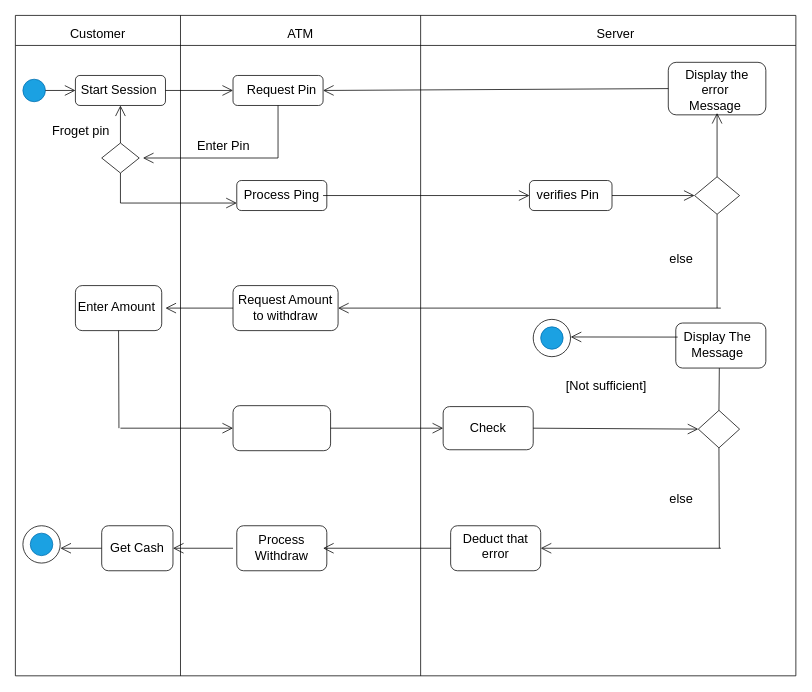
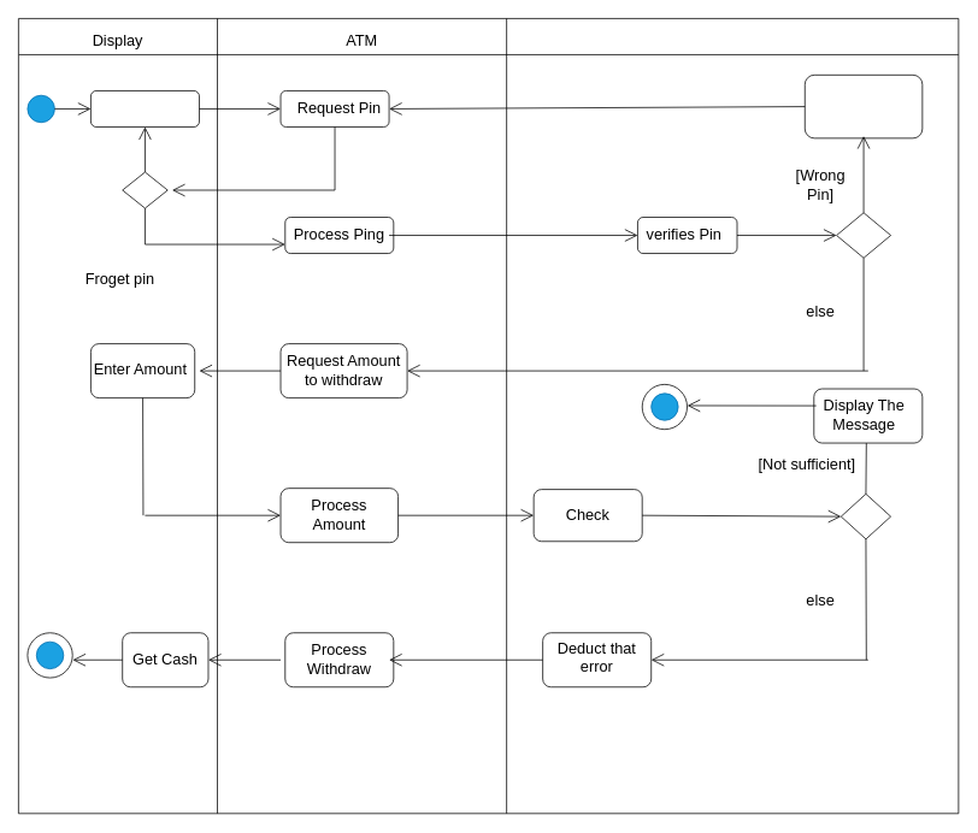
- <mxCell id="3" value="Customer" style="text;strokeColor=none;align=center;fillColor=none;html=1;verticalAlign=middle;whiteSpace=wrap;rounded=0;fontSize=17;" parent="2" vertex="1"><mxGeometry x="80" y="10" width="60" height="30" as="geometry" /></mxCell>
+ <mxCell id="3" value="Display" style="text;strokeColor=none;align=center;fillColor=none;html=1;verticalAlign=middle;whiteSpace=wrap;rounded=0;fontSize=17;" parent="2" vertex="1"><mxGeometry x="80" y="10" width="60" height="30" as="geometry" /></mxCell>
- <mxCell id="4" value="Server" style="text;strokeColor=none;align=center;fillColor=none;html=1;verticalAlign=middle;whiteSpace=wrap;rounded=0;fontSize=17;" parent="2" vertex="1"><mxGeometry x="770" y="10" width="60" height="30" as="geometry" /></mxCell>
- <mxCell id="8" value="Start Session" style="text;strokeColor=none;align=center;fillColor=none;html=1;verticalAlign=middle;whiteSpace=wrap;rounded=0;fontSize=17;" parent="2" vertex="1"><mxGeometry x="82.5" y="85" width="110" height="30" as="geometry" /></mxCell>
- <mxCell id="47" value="Display the error&amp;nbsp;&lt;br&gt;Message&amp;nbsp;" style="text;strokeColor=none;align=center;fillColor=none;html=1;verticalAlign=middle;whiteSpace=wrap;rounded=0;fontSize=17;" vertex="1" parent="2"><mxGeometry x="880" y="77.5" width="110" height="45" as="geometry" /></mxCell>
- <mxCell id="15" value="Froget pin" style="text;strokeColor=none;align=center;fillColor=none;html=1;verticalAlign=middle;whiteSpace=wrap;rounded=0;fontSize=17;" parent="2" vertex="1"><mxGeometry x="45" y="140" width="85" height="30" as="geometry" /></mxCell>
+ <mxCell id="15" value="Froget pin" style="text;strokeColor=none;align=center;fillColor=none;html=1;verticalAlign=middle;whiteSpace=wrap;rounded=0;fontSize=17;" parent="2" vertex="1"><mxGeometry x="70" y="275" width="85" height="30" as="geometry" /></mxCell>
- <mxCell id="14" value="Enter Pin" style="text;strokeColor=none;align=center;fillColor=none;html=1;verticalAlign=middle;whiteSpace=wrap;rounded=0;fontSize=17;" parent="2" vertex="1"><mxGeometry x="235" y="160" width="85" height="30" as="geometry" /></mxCell>
+ <mxCell id="19" value="[Wrong Pin]" style="text;strokeColor=none;align=center;fillColor=none;html=1;verticalAlign=middle;whiteSpace=wrap;rounded=0;fontSize=17;" parent="2" vertex="1"><mxGeometry x="845" y="170" width="85" height="30" as="geometry" /></mxCell>
- <mxCell id="36" value="[Not&amp;nbsp;sufficient]" style="text;strokeColor=none;align=center;fillColor=none;html=1;verticalAlign=middle;whiteSpace=wrap;rounded=0;fontSize=17;" parent="2" vertex="1"><mxGeometry x="735" y="480" width="105" height="30" as="geometry" /></mxCell>
+ <mxCell id="36" value="[Not&amp;nbsp;sufficient]" style="text;strokeColor=none;align=center;fillColor=none;html=1;verticalAlign=middle;whiteSpace=wrap;rounded=0;fontSize=17;" parent="2" vertex="1"><mxGeometry x="820" y="480" width="105" height="30" as="geometry" /></mxCell>
+ <mxCell id="28" value="Process Amount" style="text;strokeColor=none;align=center;fillColor=none;html=1;verticalAlign=middle;whiteSpace=wrap;rounded=0;fontSize=17;" parent="2" vertex="1"><mxGeometry x="300" y="535" width="110" height="30" as="geometry" /></mxCell>
